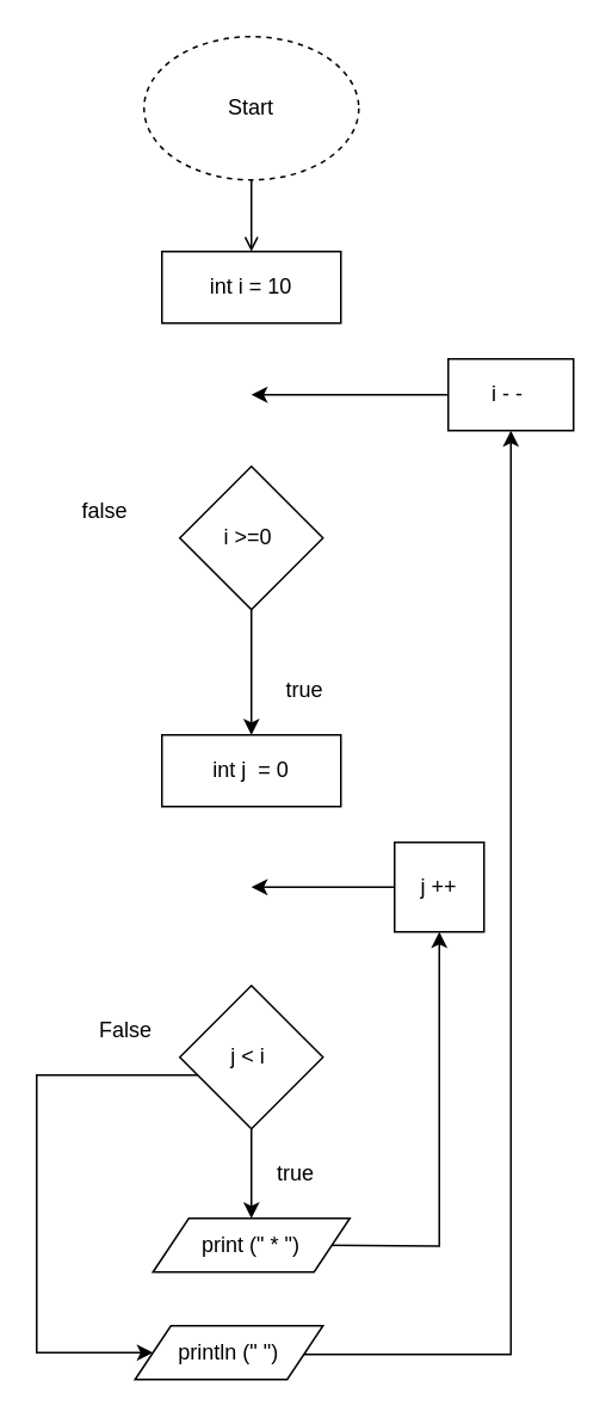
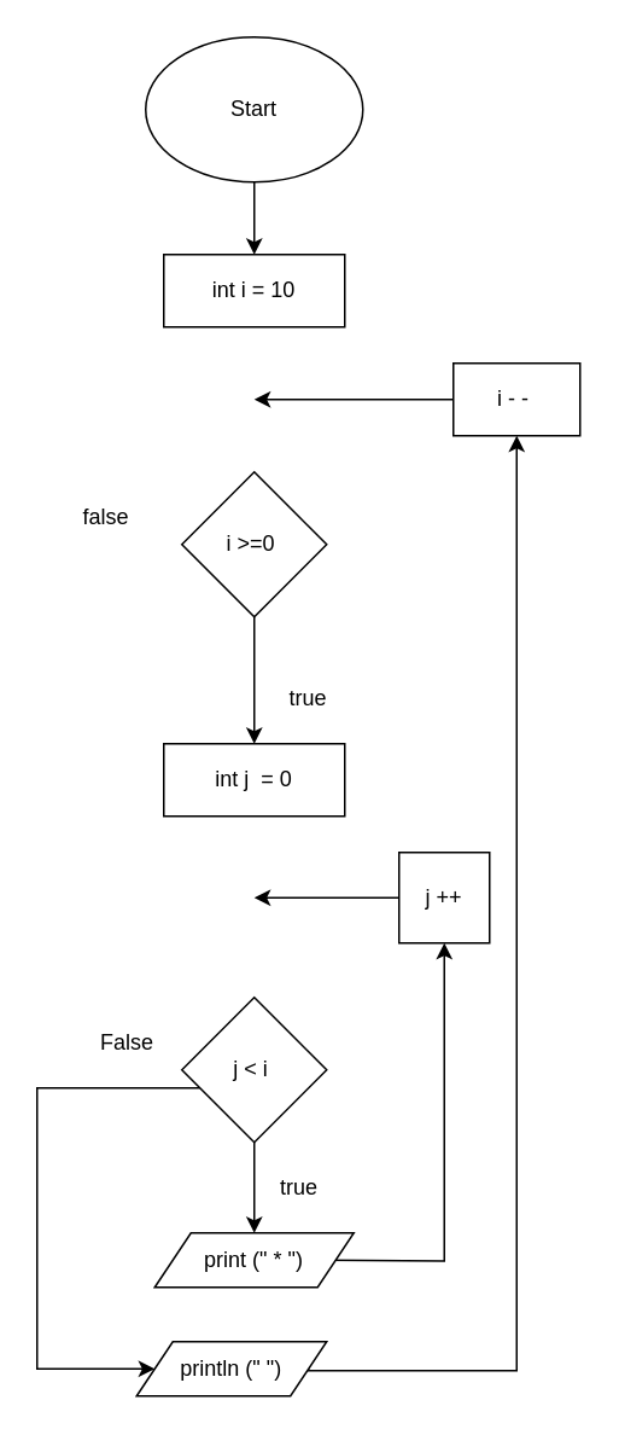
- <mxCell id="3" value="Start" style="ellipse;whiteSpace=wrap;html=1;dashed=1;" vertex="1" parent="1"><mxGeometry x="80" y="20" width="120" height="80" as="geometry" /></mxCell>
+ <mxCell id="3" value="Start" style="ellipse;whiteSpace=wrap;html=1;" vertex="1" parent="1"><mxGeometry x="80" y="20" width="120" height="80" as="geometry" /></mxCell>
- <mxCell id="2" value="" style="edgeStyle=orthogonalEdgeStyle;rounded=0;orthogonalLoop=1;jettySize=auto;html=1;endArrow=open;" edge="1" parent="1" source="3" target="4"><mxGeometry relative="1" as="geometry" /></mxCell>
+ <mxCell id="2" value="" style="edgeStyle=orthogonalEdgeStyle;rounded=0;orthogonalLoop=1;jettySize=auto;html=1;" edge="1" parent="1" source="3" target="4"><mxGeometry relative="1" as="geometry" /></mxCell>
